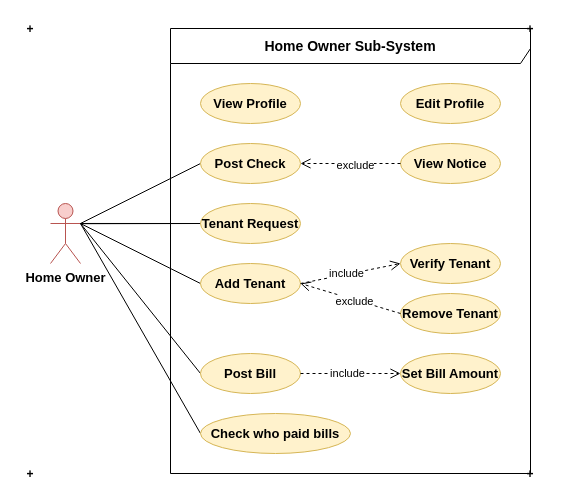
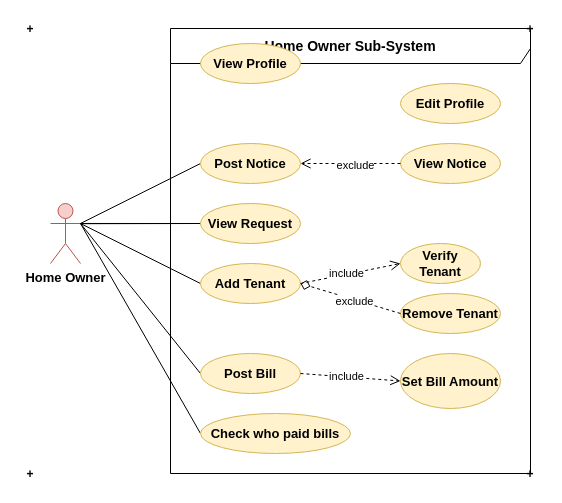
- <mxCell id="6" value="&lt;font style=&quot;font-size: 13px&quot;&gt;&lt;b&gt;View Profile&lt;/b&gt;&lt;/font&gt;" style="ellipse;whiteSpace=wrap;html=1;fillColor=#fff2cc;strokeColor=#d6b656;" vertex="1" parent="1"><mxGeometry x="200" y="83" width="100" height="40" as="geometry" /></mxCell>
+ <mxCell id="6" value="&lt;font style=&quot;font-size: 13px&quot;&gt;&lt;b&gt;View Profile&lt;/b&gt;&lt;/font&gt;" style="ellipse;whiteSpace=wrap;html=1;fillColor=#fff2cc;strokeColor=#d6b656;" vertex="1" parent="1"><mxGeometry x="200" y="43" width="100" height="40" as="geometry" /></mxCell>
- <mxCell id="18" value="&lt;font style=&quot;font-size: 13px&quot;&gt;&lt;b&gt;Post Check&lt;/b&gt;&lt;/font&gt;" style="ellipse;whiteSpace=wrap;html=1;fillColor=#fff2cc;strokeColor=#d6b656;" vertex="1" parent="1"><mxGeometry x="200" y="143" width="100" height="40" as="geometry" /></mxCell>
+ <mxCell id="18" value="&lt;font style=&quot;font-size: 13px&quot;&gt;&lt;b&gt;Post Notice&lt;/b&gt;&lt;/font&gt;" style="ellipse;whiteSpace=wrap;html=1;fillColor=#fff2cc;strokeColor=#d6b656;" vertex="1" parent="1"><mxGeometry x="200" y="143" width="100" height="40" as="geometry" /></mxCell>
- <mxCell id="13" value="&lt;font style=&quot;font-size: 13px&quot;&gt;&lt;b&gt;Tenant Request&lt;/b&gt;&lt;/font&gt;" style="ellipse;whiteSpace=wrap;html=1;fillColor=#fff2cc;strokeColor=#d6b656;" vertex="1" parent="1"><mxGeometry x="200" y="203" width="100" height="40" as="geometry" /></mxCell>
+ <mxCell id="13" value="&lt;font style=&quot;font-size: 13px&quot;&gt;&lt;b&gt;View Request&lt;/b&gt;&lt;/font&gt;" style="ellipse;whiteSpace=wrap;html=1;fillColor=#fff2cc;strokeColor=#d6b656;" vertex="1" parent="1"><mxGeometry x="200" y="203" width="100" height="40" as="geometry" /></mxCell>
- <mxCell id="7" value="&lt;font style=&quot;font-size: 13px&quot;&gt;&lt;b&gt;Verify Tenant&lt;/b&gt;&lt;/font&gt;" style="ellipse;whiteSpace=wrap;html=1;fillColor=#fff2cc;strokeColor=#d6b656;" vertex="1" parent="1"><mxGeometry x="400" y="243" width="100" height="40" as="geometry" /></mxCell>
+ <mxCell id="7" value="&lt;font style=&quot;font-size: 13px&quot;&gt;&lt;b&gt;Verify Tenant&lt;/b&gt;&lt;/font&gt;" style="ellipse;whiteSpace=wrap;html=1;fillColor=#fff2cc;strokeColor=#d6b656;" vertex="1" parent="1"><mxGeometry x="400" y="243" width="80" height="40" as="geometry" /></mxCell>
- <mxCell id="23" style="edgeStyle=none;rounded=0;orthogonalLoop=1;jettySize=auto;html=1;exitX=0;exitY=0.5;exitDx=0;exitDy=0;entryX=1;entryY=0.5;entryDx=0;entryDy=0;endArrow=open;endFill=0;endSize=8;dashed=1;metaEdit=1;" edge="1" parent="1" source="8" target="20"><mxGeometry relative="1" as="geometry"><mxPoint x="410" y="173" as="sourcePoint" /><mxPoint x="310" y="173" as="targetPoint" /></mxGeometry></mxCell>
+ <mxCell id="23" style="edgeStyle=none;rounded=0;orthogonalLoop=1;jettySize=auto;html=1;exitX=0;exitY=0.5;exitDx=0;exitDy=0;entryX=1;entryY=0.5;entryDx=0;entryDy=0;endArrow=diamond;endFill=0;endSize=8;dashed=1;metaEdit=1;" edge="1" parent="1" source="8" target="20"><mxGeometry relative="1" as="geometry"><mxPoint x="410" y="173" as="sourcePoint" /><mxPoint x="310" y="173" as="targetPoint" /></mxGeometry></mxCell>
- <mxCell id="11" value="&lt;font style=&quot;font-size: 13px&quot;&gt;&lt;b&gt;Set Bill Amount&lt;/b&gt;&lt;/font&gt;" style="ellipse;whiteSpace=wrap;html=1;fillColor=#fff2cc;strokeColor=#d6b656;" vertex="1" parent="1"><mxGeometry x="400" y="353" width="100" height="40" as="geometry" /></mxCell>
+ <mxCell id="11" value="&lt;font style=&quot;font-size: 13px&quot;&gt;&lt;b&gt;Set Bill Amount&lt;/b&gt;&lt;/font&gt;" style="ellipse;whiteSpace=wrap;html=1;fillColor=#fff2cc;strokeColor=#d6b656;" vertex="1" parent="1"><mxGeometry x="400" y="353" width="100" height="55" as="geometry" /></mxCell>
